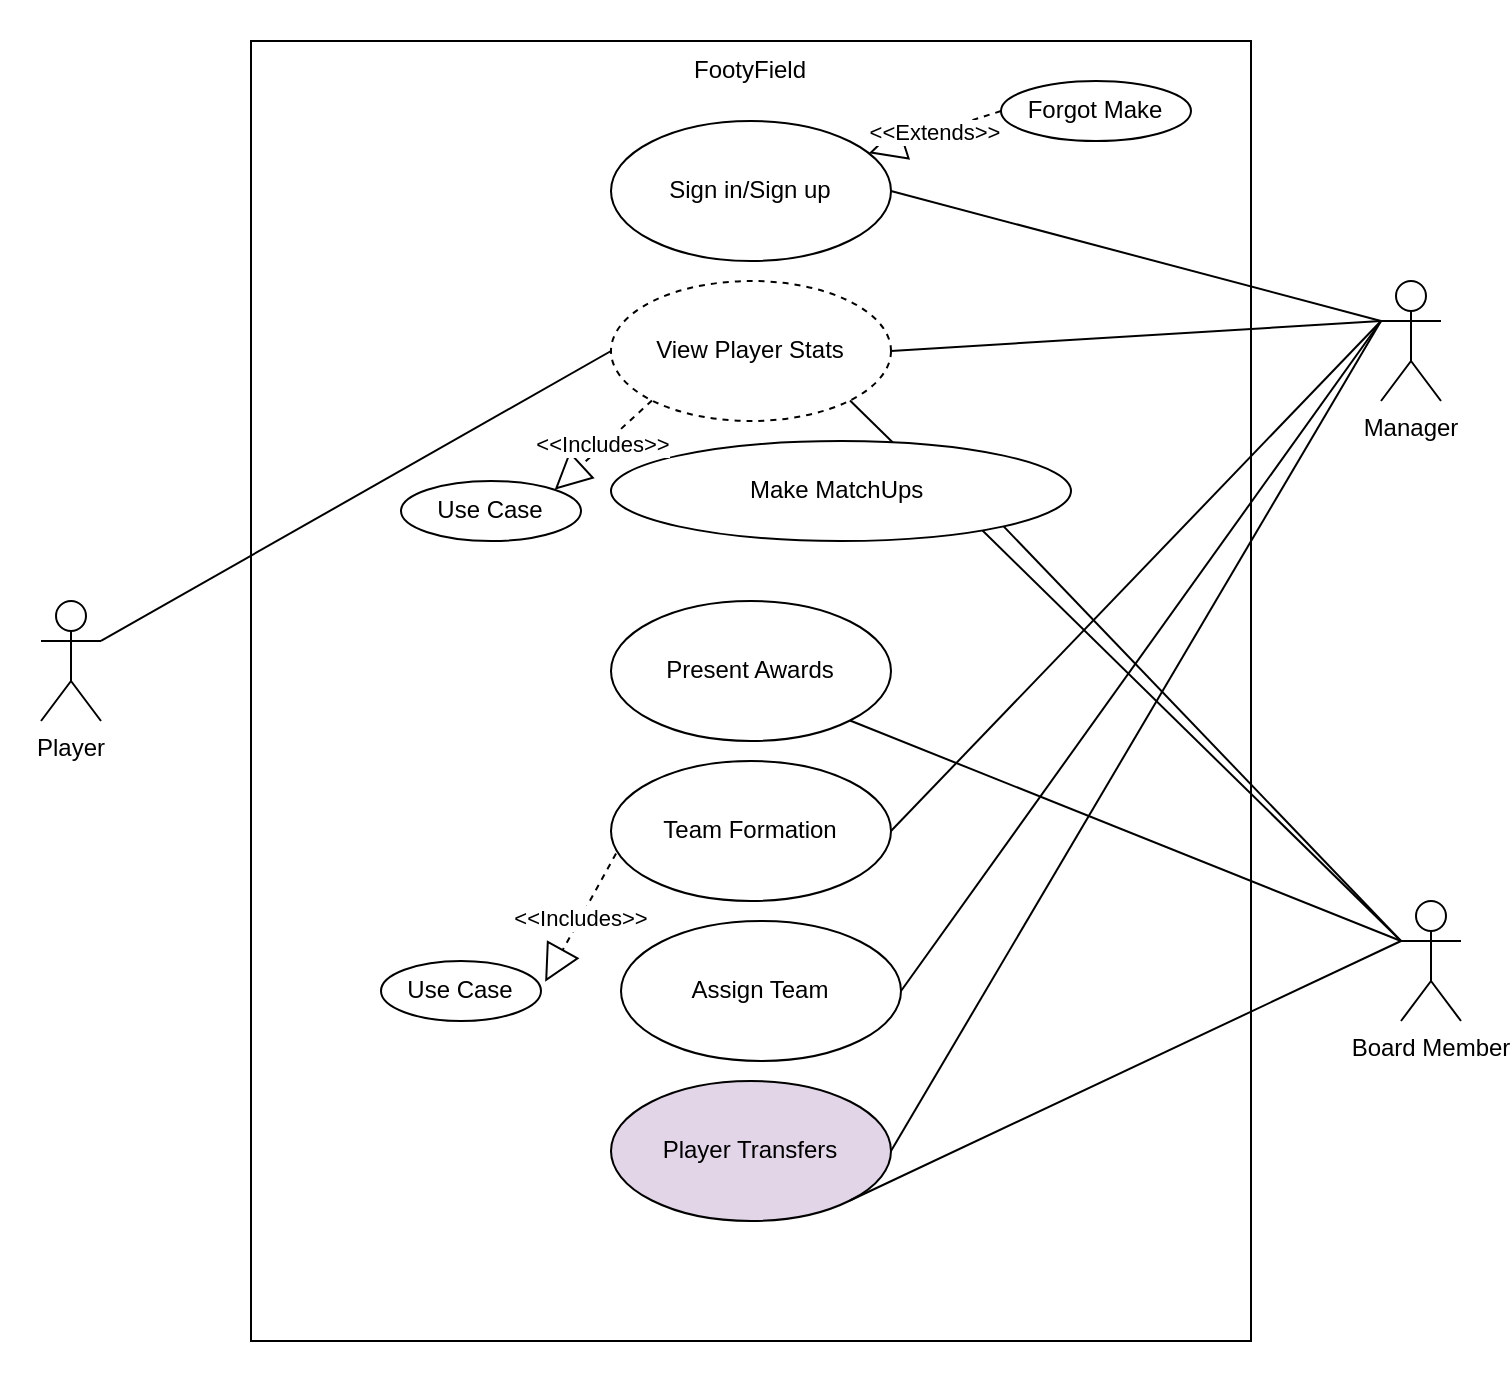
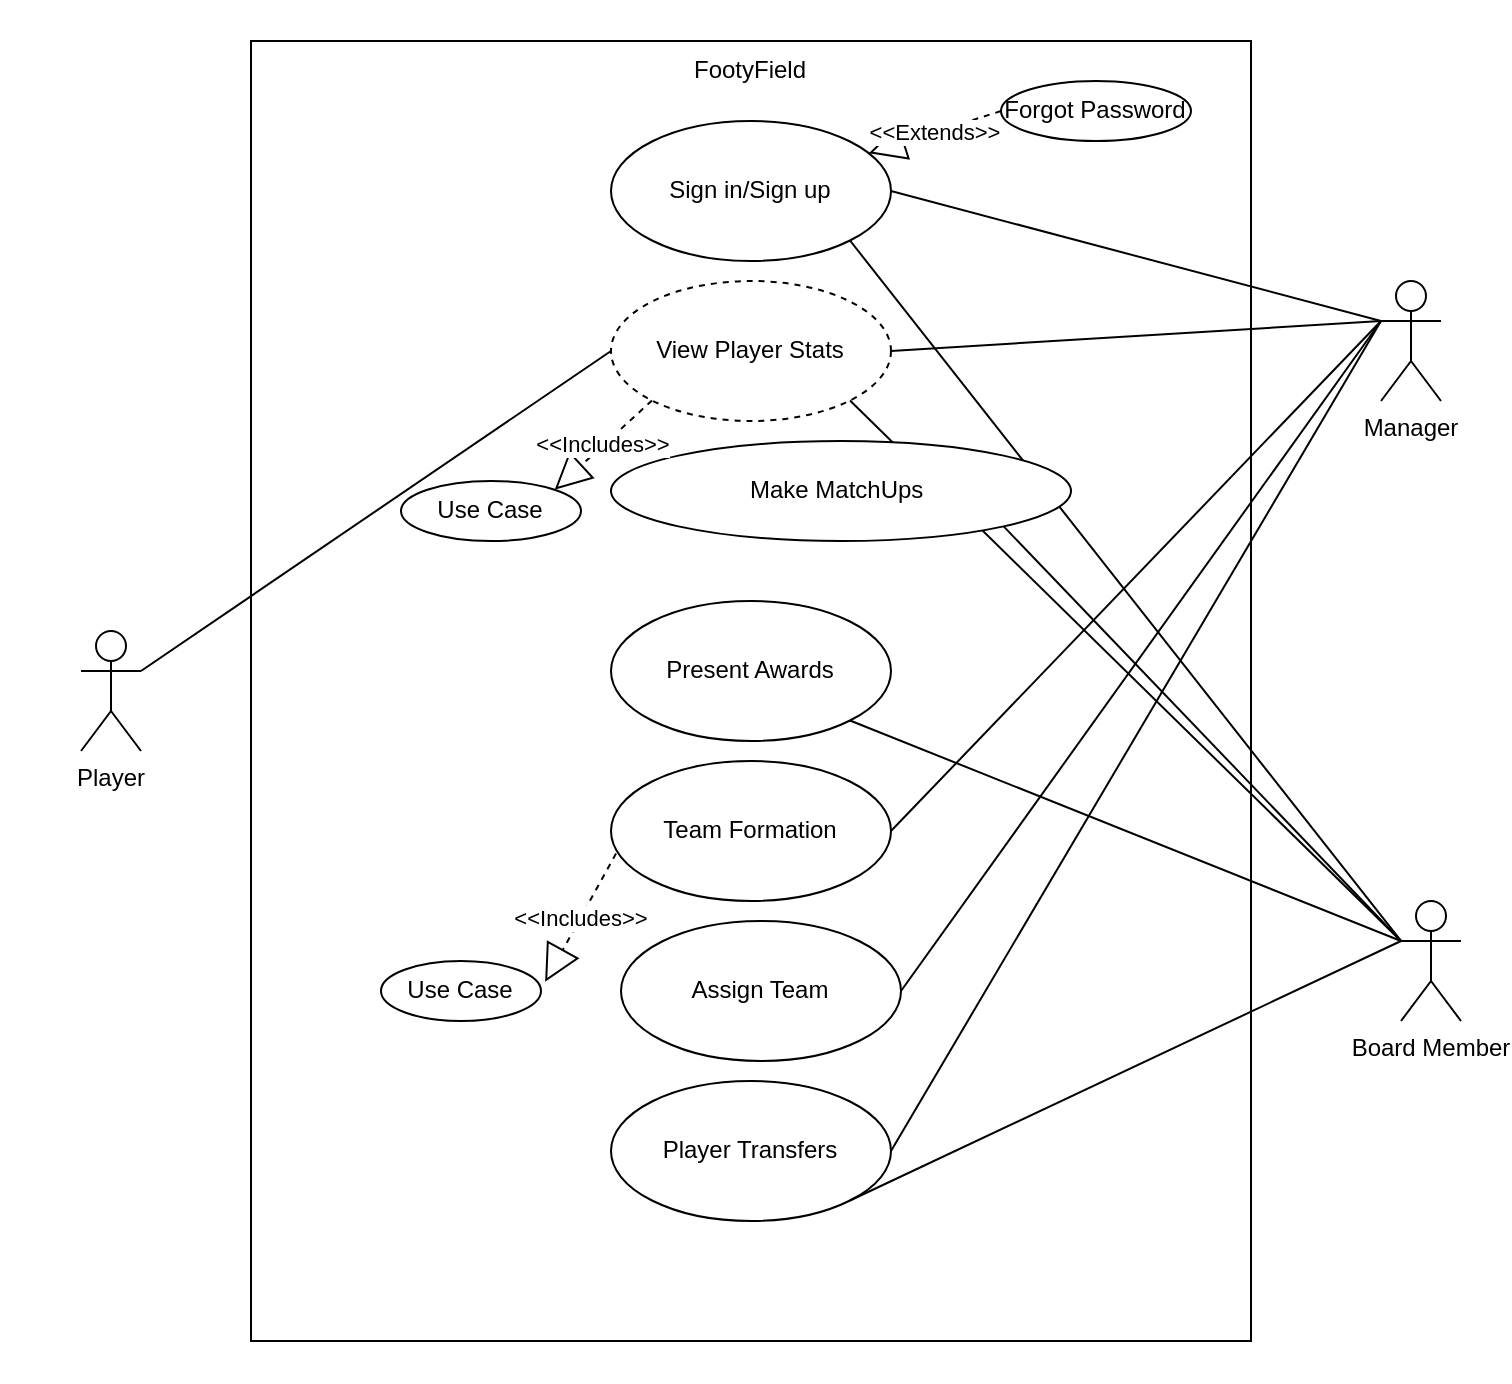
- <mxCell id="25" value="Forgot Make" style="ellipse;whiteSpace=wrap;html=1;" vertex="1" parent="1"><mxGeometry x="500" y="40" width="95" height="30" as="geometry" /></mxCell>
+ <mxCell id="25" value="Forgot Password" style="ellipse;whiteSpace=wrap;html=1;" vertex="1" parent="1"><mxGeometry x="500" y="40" width="95" height="30" as="geometry" /></mxCell>
- <mxCell id="3" value="Player" style="shape=umlActor;verticalLabelPosition=bottom;verticalAlign=top;html=1;outlineConnect=0;" parent="1" vertex="1"><mxGeometry x="20" y="300" width="30" height="60" as="geometry" /></mxCell>
+ <mxCell id="3" value="Player" style="shape=umlActor;verticalLabelPosition=bottom;verticalAlign=top;html=1;outlineConnect=0;" parent="1" vertex="1"><mxGeometry x="40" y="315" width="30" height="60" as="geometry" /></mxCell>
+ <mxCell id="8" value="" style="endArrow=none;html=1;rounded=0;entryX=0;entryY=0.333;entryDx=0;entryDy=0;entryPerimeter=0;exitX=1;exitY=1;exitDx=0;exitDy=0;" parent="1" source="6" target="5" edge="1"><mxGeometry width="50" height="50" relative="1" as="geometry"><mxPoint x="455" y="105" as="sourcePoint" /><mxPoint x="700" y="170" as="targetPoint" /></mxGeometry></mxCell>
- <mxCell id="21" value="Player Transfers" style="ellipse;whiteSpace=wrap;html=1;fillColor=#e1d5e7;" parent="1" vertex="1"><mxGeometry x="305" y="540" width="140" height="70" as="geometry" /></mxCell>
+ <mxCell id="21" value="Player Transfers" style="ellipse;whiteSpace=wrap;html=1;" parent="1" vertex="1"><mxGeometry x="305" y="540" width="140" height="70" as="geometry" /></mxCell>
